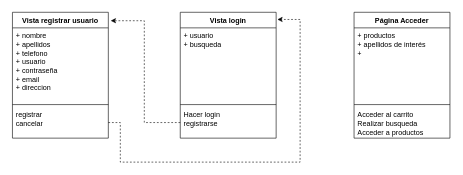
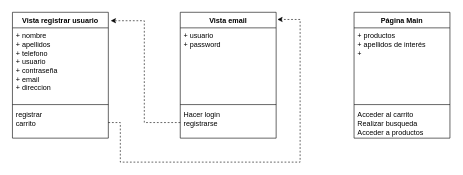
- <mxCell id="6" value="Vista login" style="swimlane;fontStyle=1;align=center;verticalAlign=top;childLayout=stackLayout;horizontal=1;startSize=26;horizontalStack=0;resizeParent=1;resizeParentMax=0;resizeLast=0;collapsible=1;marginBottom=0;whiteSpace=wrap;html=1;" parent="1" vertex="1"><mxGeometry x="300" y="20" width="160" height="210" as="geometry" /></mxCell>
+ <mxCell id="6" value="Vista email" style="swimlane;fontStyle=1;align=center;verticalAlign=top;childLayout=stackLayout;horizontal=1;startSize=26;horizontalStack=0;resizeParent=1;resizeParentMax=0;resizeLast=0;collapsible=1;marginBottom=0;whiteSpace=wrap;html=1;" parent="1" vertex="1"><mxGeometry x="300" y="20" width="160" height="210" as="geometry" /></mxCell>
- <mxCell id="12" value="Página Acceder" style="swimlane;fontStyle=1;align=center;verticalAlign=top;childLayout=stackLayout;horizontal=1;startSize=26;horizontalStack=0;resizeParent=1;resizeParentMax=0;resizeLast=0;collapsible=1;marginBottom=0;whiteSpace=wrap;html=1;" vertex="1" parent="1"><mxGeometry x="590" y="20" width="160" height="210" as="geometry" /></mxCell>
+ <mxCell id="12" value="Página Main" style="swimlane;fontStyle=1;align=center;verticalAlign=top;childLayout=stackLayout;horizontal=1;startSize=26;horizontalStack=0;resizeParent=1;resizeParentMax=0;resizeLast=0;collapsible=1;marginBottom=0;whiteSpace=wrap;html=1;" vertex="1" parent="1"><mxGeometry x="590" y="20" width="160" height="210" as="geometry" /></mxCell>
- <mxCell id="7" value="&lt;div&gt;+ usuario&lt;/div&gt;&lt;div&gt;+ busqueda&lt;br&gt;&lt;/div&gt;" style="text;strokeColor=none;fillColor=none;align=left;verticalAlign=top;spacingLeft=4;spacingRight=4;overflow=hidden;rotatable=0;points=[[0,0.5],[1,0.5]];portConstraint=eastwest;whiteSpace=wrap;html=1;" parent="6" vertex="1"><mxGeometry y="26" width="160" height="124" as="geometry" /></mxCell>
+ <mxCell id="7" value="&lt;div&gt;+ usuario&lt;/div&gt;&lt;div&gt;+ password&lt;br&gt;&lt;/div&gt;" style="text;strokeColor=none;fillColor=none;align=left;verticalAlign=top;spacingLeft=4;spacingRight=4;overflow=hidden;rotatable=0;points=[[0,0.5],[1,0.5]];portConstraint=eastwest;whiteSpace=wrap;html=1;" parent="6" vertex="1"><mxGeometry y="26" width="160" height="124" as="geometry" /></mxCell>
- <mxCell id="5" value="&lt;div&gt;registrar&lt;/div&gt;&lt;div&gt;cancelar&lt;/div&gt;" style="text;strokeColor=none;fillColor=none;align=left;verticalAlign=top;spacingLeft=4;spacingRight=4;overflow=hidden;rotatable=0;points=[[0,0.5],[1,0.5]];portConstraint=eastwest;whiteSpace=wrap;html=1;" parent="2" vertex="1"><mxGeometry y="158" width="160" height="52" as="geometry" /></mxCell>
+ <mxCell id="5" value="&lt;div&gt;registrar&lt;/div&gt;&lt;div&gt;carrito&lt;/div&gt;" style="text;strokeColor=none;fillColor=none;align=left;verticalAlign=top;spacingLeft=4;spacingRight=4;overflow=hidden;rotatable=0;points=[[0,0.5],[1,0.5]];portConstraint=eastwest;whiteSpace=wrap;html=1;" parent="2" vertex="1"><mxGeometry y="158" width="160" height="52" as="geometry" /></mxCell>
